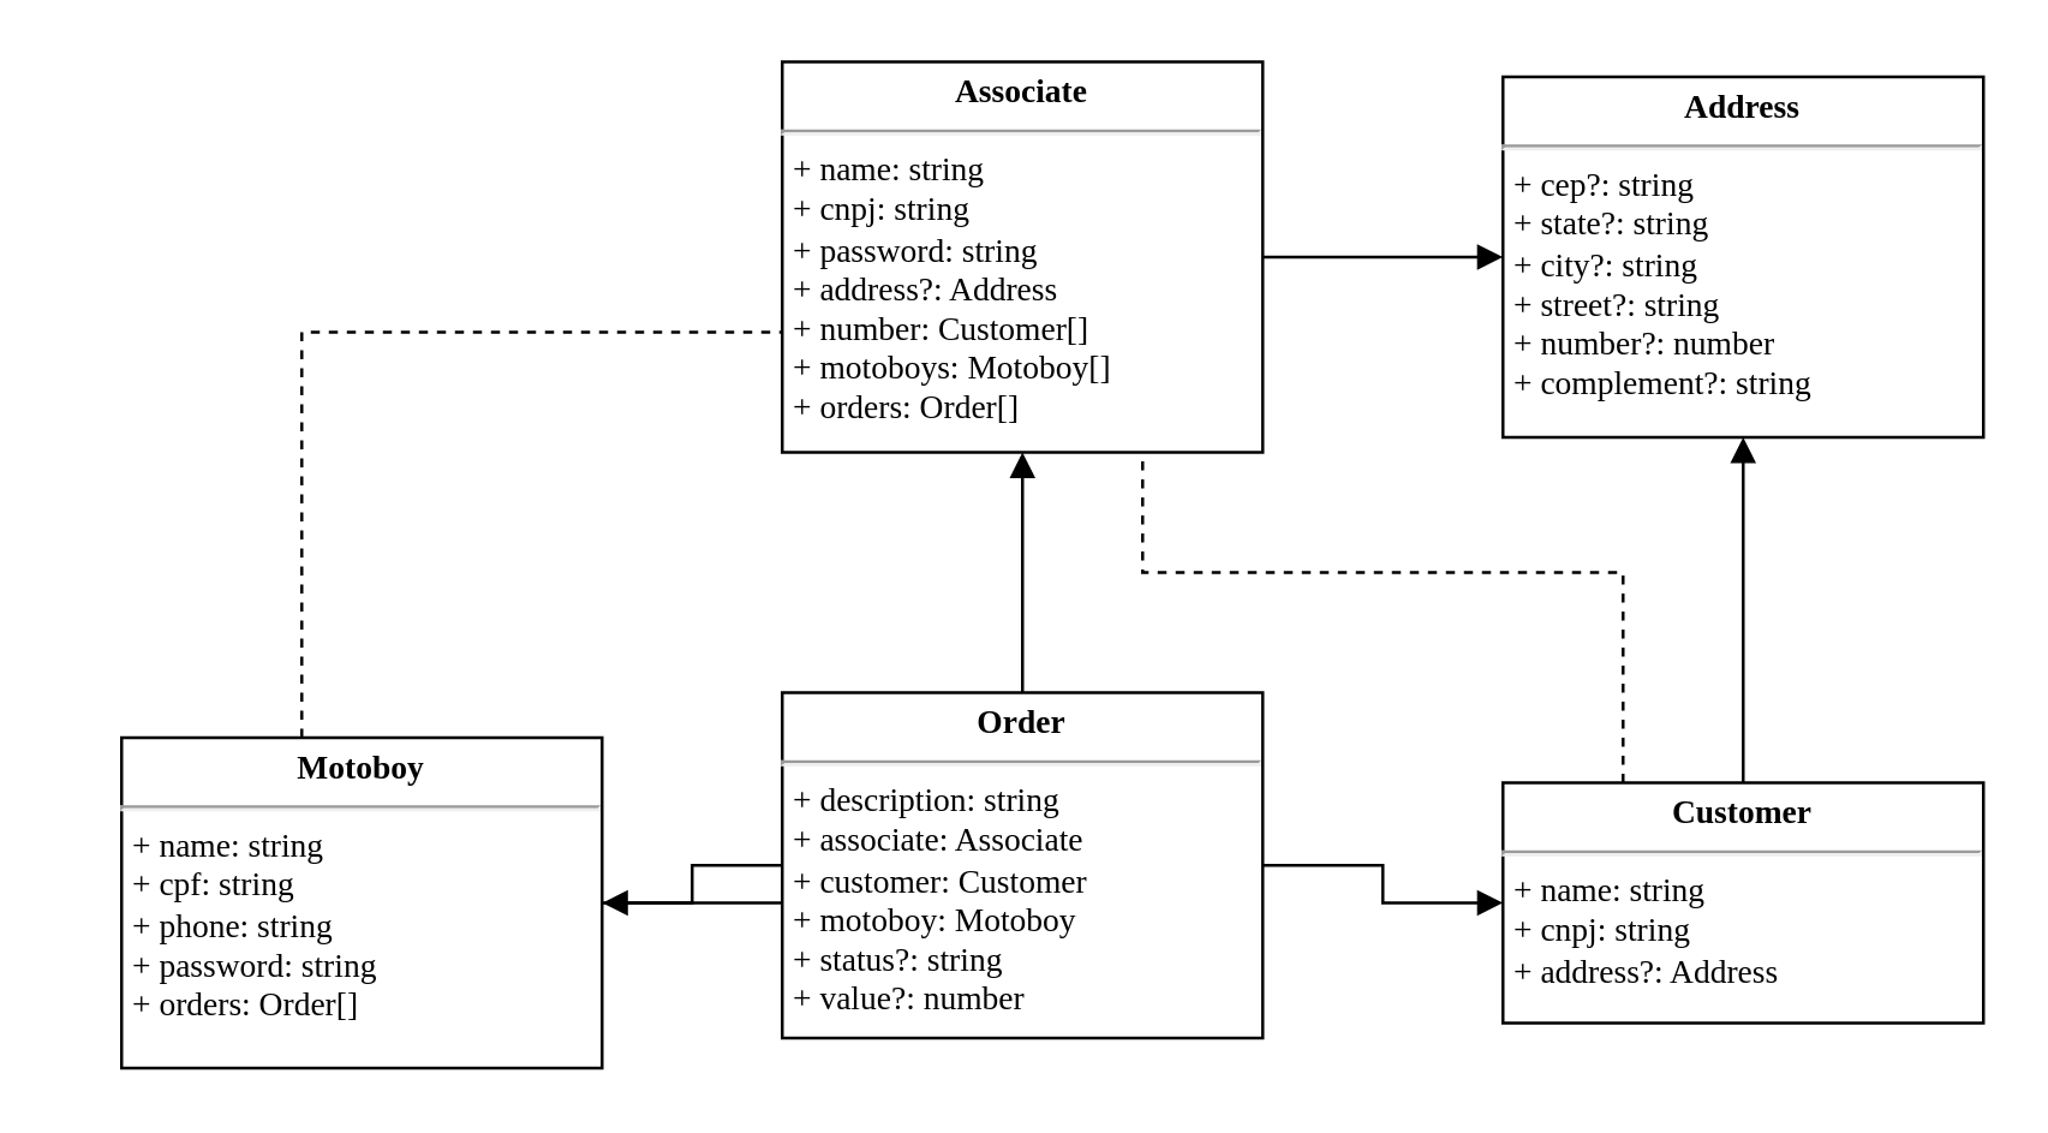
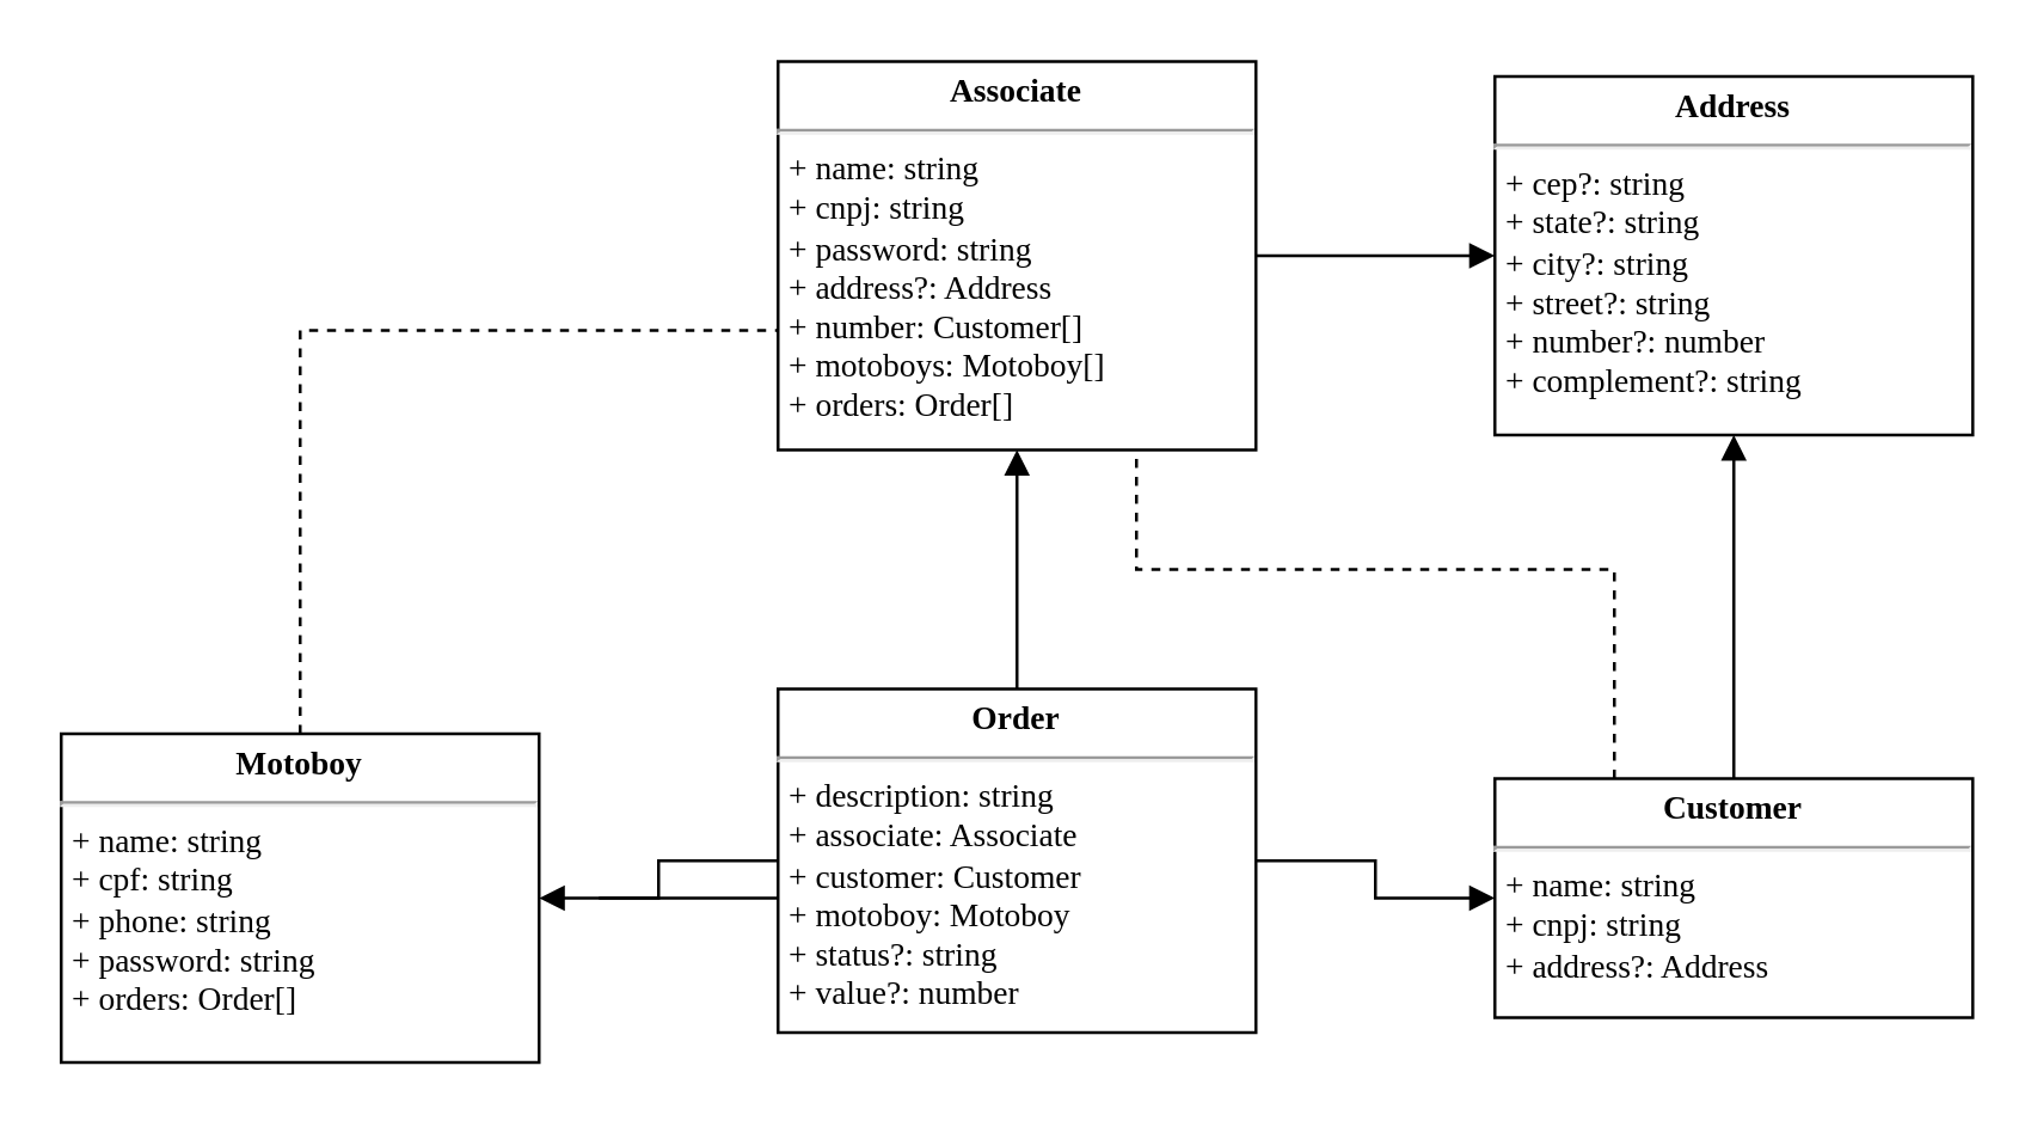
- <mxCell id="8" value="&lt;p style=&quot;margin: 4px 0px 0px ; text-align: center ; font-size: 11px&quot;&gt;&lt;b style=&quot;font-size: 11px&quot;&gt;Motoboy&lt;/b&gt;&lt;/p&gt;&lt;hr style=&quot;font-size: 11px&quot;&gt;&lt;p style=&quot;margin: 0px 0px 0px 4px ; font-size: 11px&quot;&gt;+ name: string&lt;br style=&quot;font-size: 11px&quot;&gt;+ cpf: string&lt;/p&gt;&lt;p style=&quot;margin: 0px 0px 0px 4px ; font-size: 11px&quot;&gt;+ phone: string&lt;/p&gt;&lt;p style=&quot;margin: 0px 0px 0px 4px ; font-size: 11px&quot;&gt;+ password: string&lt;/p&gt;&lt;p style=&quot;margin: 0px 0px 0px 4px ; font-size: 11px&quot;&gt;+ orders: Order[]&lt;/p&gt;" style="verticalAlign=top;align=left;overflow=fill;fontSize=11;fontFamily=Lucida Console;html=1;rounded=0;shadow=0;comic=0;labelBackgroundColor=none;strokeWidth=1" parent="1" vertex="1"><mxGeometry x="40" y="245" width="160" height="110" as="geometry" /></mxCell>
+ <mxCell id="8" value="&lt;p style=&quot;margin: 4px 0px 0px ; text-align: center ; font-size: 11px&quot;&gt;&lt;b style=&quot;font-size: 11px&quot;&gt;Motoboy&lt;/b&gt;&lt;/p&gt;&lt;hr style=&quot;font-size: 11px&quot;&gt;&lt;p style=&quot;margin: 0px 0px 0px 4px ; font-size: 11px&quot;&gt;+ name: string&lt;br style=&quot;font-size: 11px&quot;&gt;+ cpf: string&lt;/p&gt;&lt;p style=&quot;margin: 0px 0px 0px 4px ; font-size: 11px&quot;&gt;+ phone: string&lt;/p&gt;&lt;p style=&quot;margin: 0px 0px 0px 4px ; font-size: 11px&quot;&gt;+ password: string&lt;/p&gt;&lt;p style=&quot;margin: 0px 0px 0px 4px ; font-size: 11px&quot;&gt;+ orders: Order[]&lt;/p&gt;" style="verticalAlign=top;align=left;overflow=fill;fontSize=11;fontFamily=Lucida Console;html=1;rounded=0;shadow=0;comic=0;labelBackgroundColor=none;strokeWidth=1" parent="1" vertex="1"><mxGeometry x="20" y="245" width="160" height="110" as="geometry" /></mxCell>
